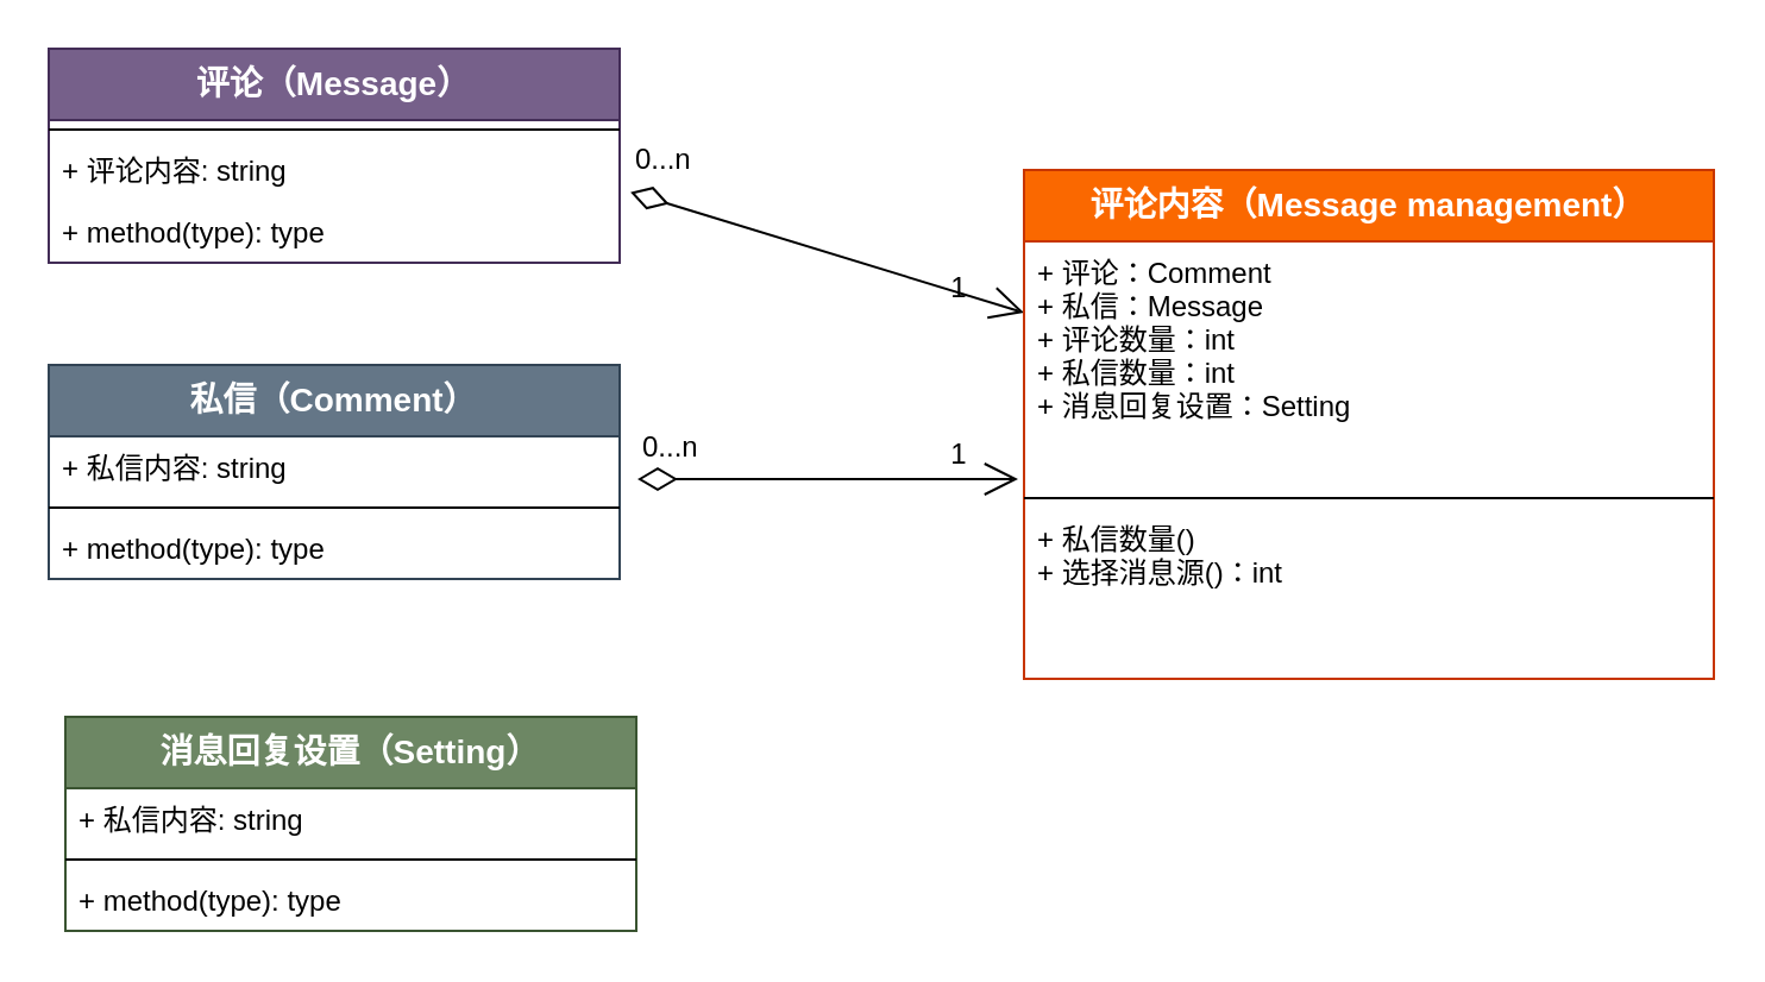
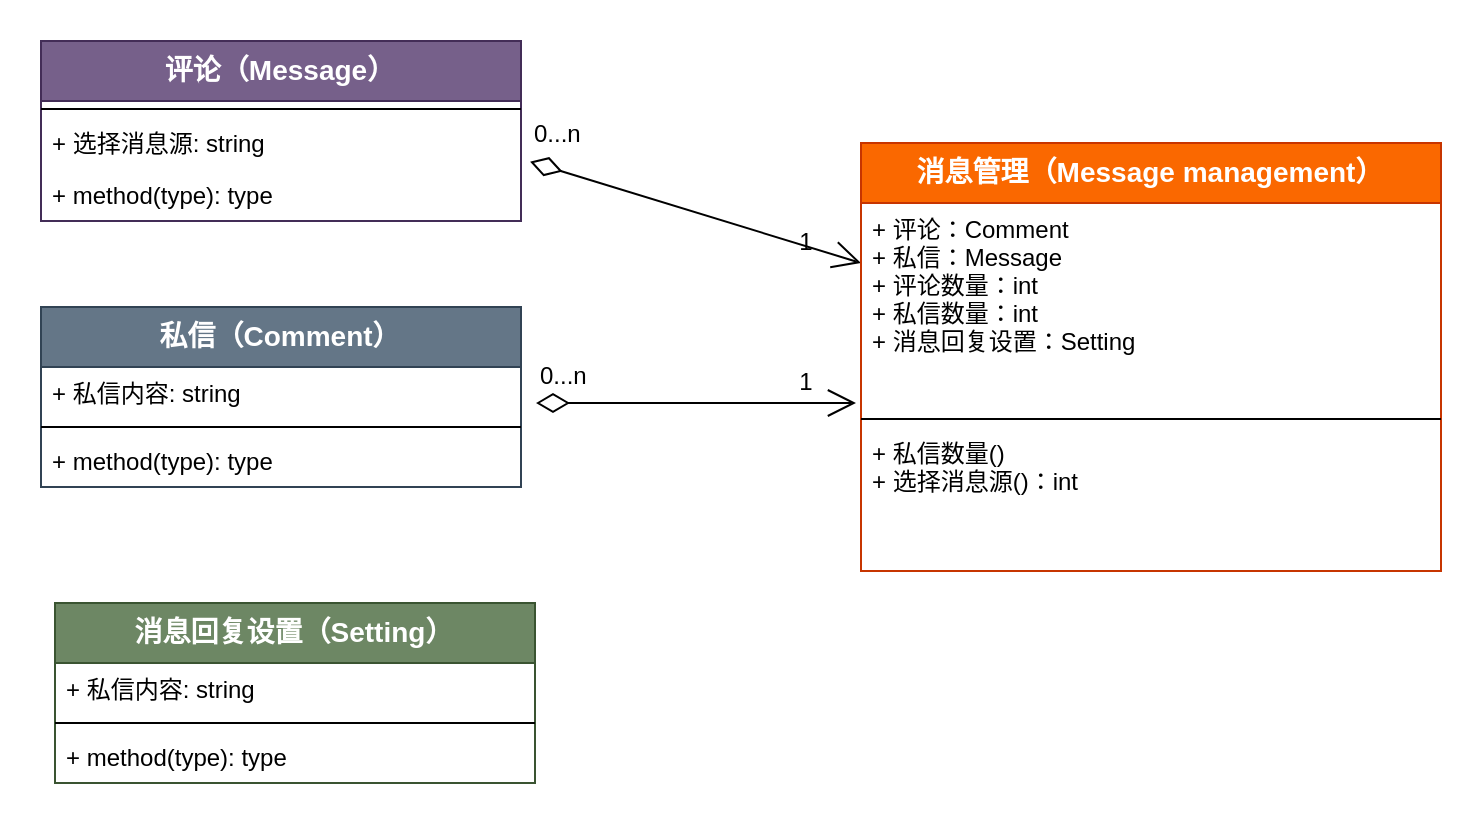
- <mxCell id="6" value="+ 评论内容: string" style="text;strokeColor=none;fillColor=none;align=left;verticalAlign=top;spacingLeft=4;spacingRight=4;overflow=hidden;rotatable=0;points=[[0,0.5],[1,0.5]];portConstraint=eastwest;" parent="4" vertex="1"><mxGeometry y="38" width="240" height="26" as="geometry" /></mxCell>
+ <mxCell id="6" value="+ 选择消息源: string" style="text;strokeColor=none;fillColor=none;align=left;verticalAlign=top;spacingLeft=4;spacingRight=4;overflow=hidden;rotatable=0;points=[[0,0.5],[1,0.5]];portConstraint=eastwest;" parent="4" vertex="1"><mxGeometry y="38" width="240" height="26" as="geometry" /></mxCell>
- <mxCell id="12" value="评论内容（Message management）" style="swimlane;fontStyle=1;align=center;verticalAlign=top;childLayout=stackLayout;horizontal=1;startSize=30;horizontalStack=0;resizeParent=1;resizeParentMax=0;resizeLast=0;collapsible=1;marginBottom=0;fontSize=14;fillColor=#fa6800;strokeColor=#C73500;fontColor=#ffffff;" parent="1" vertex="1"><mxGeometry x="430" y="71" width="290" height="214" as="geometry" /></mxCell>
+ <mxCell id="12" value="消息管理（Message management）" style="swimlane;fontStyle=1;align=center;verticalAlign=top;childLayout=stackLayout;horizontal=1;startSize=30;horizontalStack=0;resizeParent=1;resizeParentMax=0;resizeLast=0;collapsible=1;marginBottom=0;fontSize=14;fillColor=#fa6800;strokeColor=#C73500;fontColor=#ffffff;" parent="1" vertex="1"><mxGeometry x="430" y="71" width="290" height="214" as="geometry" /></mxCell>
